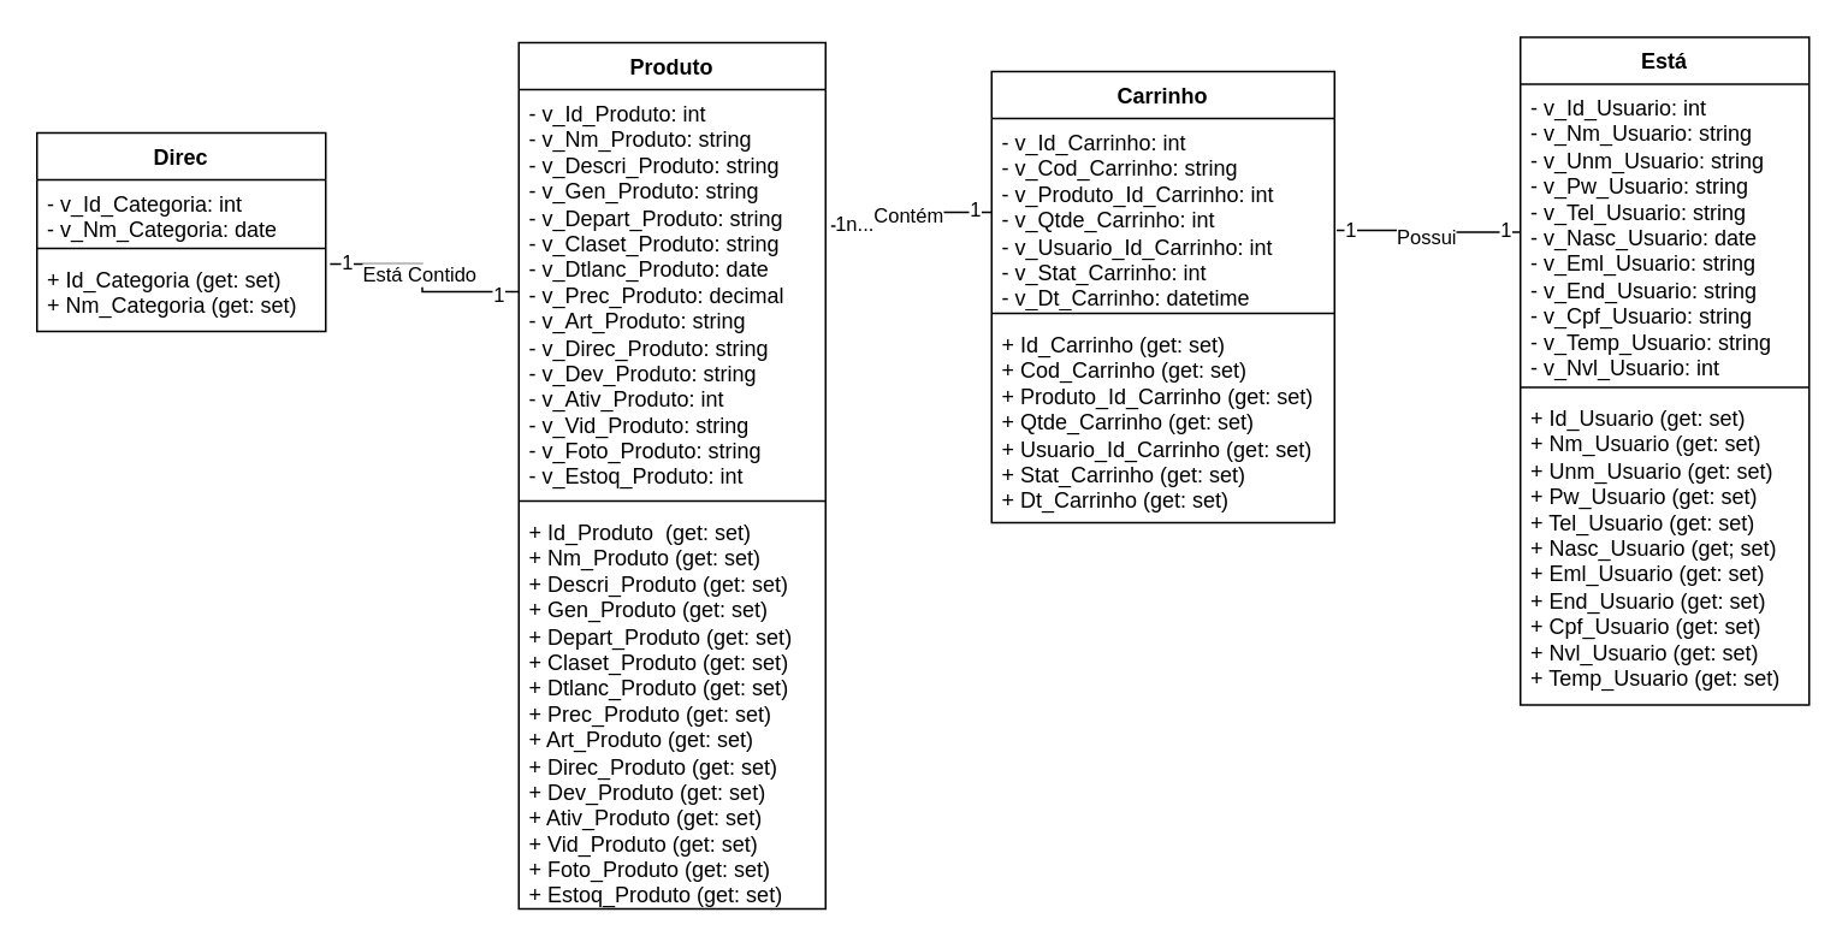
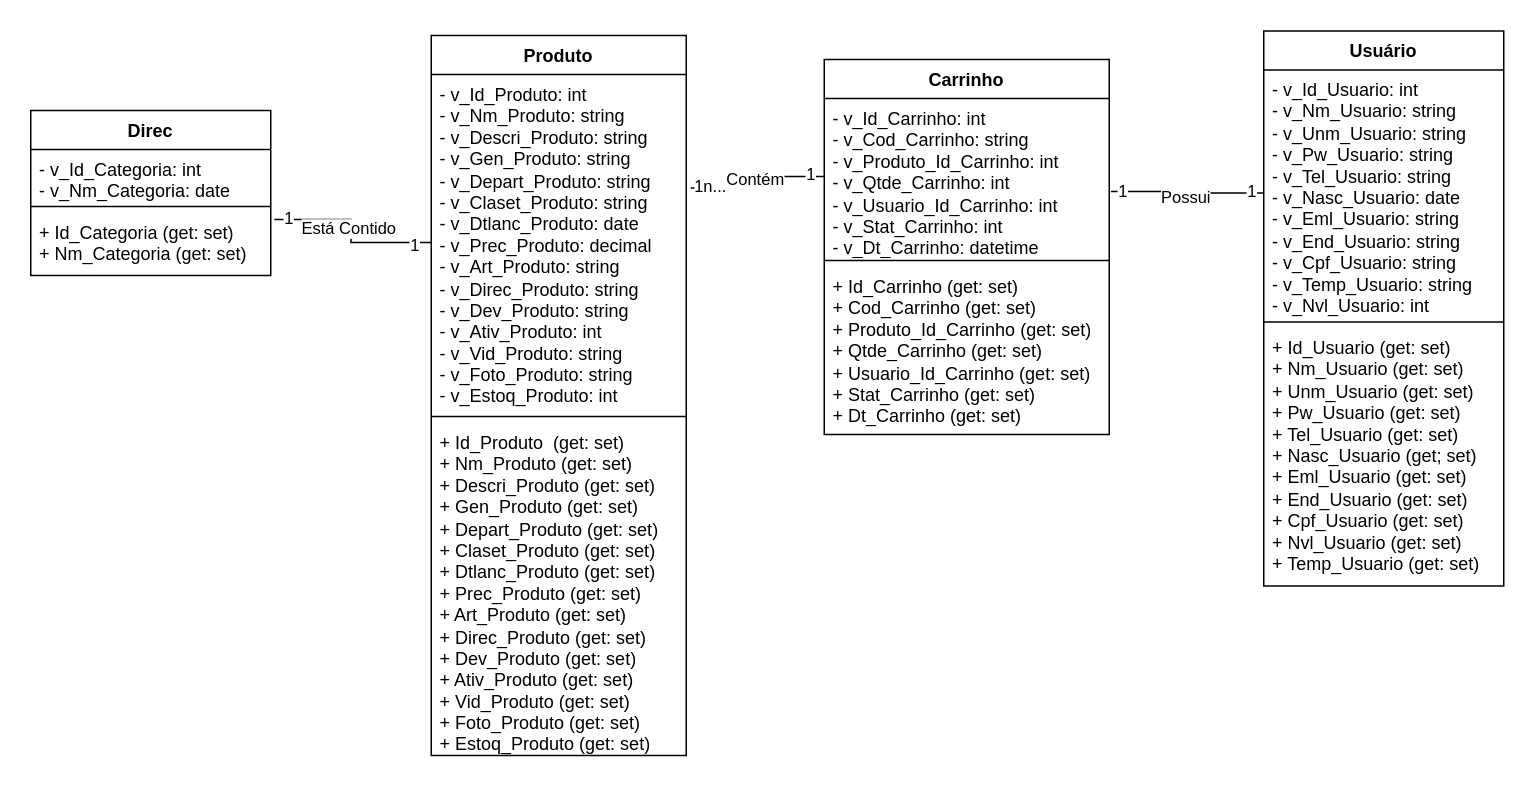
- <mxCell id="2" value="Está" style="swimlane;fontStyle=1;align=center;verticalAlign=top;childLayout=stackLayout;horizontal=1;startSize=26;horizontalStack=0;resizeParent=1;resizeParentMax=0;resizeLast=0;collapsible=1;marginBottom=0;whiteSpace=wrap;html=1;" parent="1" vertex="1"><mxGeometry x="842" y="20" width="160" height="370" as="geometry" /></mxCell>
+ <mxCell id="2" value="Usuário" style="swimlane;fontStyle=1;align=center;verticalAlign=top;childLayout=stackLayout;horizontal=1;startSize=26;horizontalStack=0;resizeParent=1;resizeParentMax=0;resizeLast=0;collapsible=1;marginBottom=0;whiteSpace=wrap;html=1;" parent="1" vertex="1"><mxGeometry x="842" y="20" width="160" height="370" as="geometry" /></mxCell>
